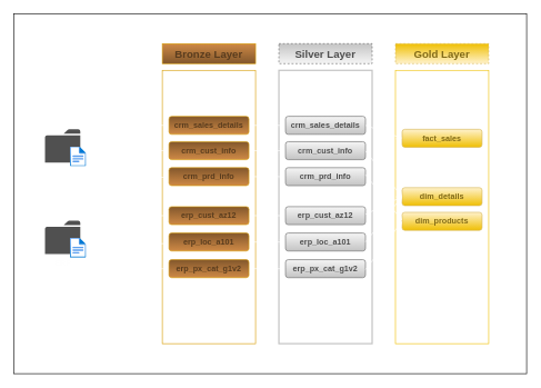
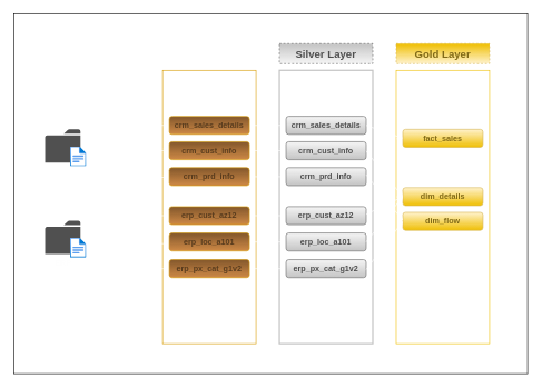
- <mxCell id="3" value="&lt;font&gt;&lt;b&gt;Bronze Layer&lt;/b&gt;&lt;/font&gt;" style="rounded=0;whiteSpace=wrap;html=1;fillColor=#82572C;strokeColor=#d79b00;gradientColor=#CE8946;gradientDirection=north;fontColor=#593C1E;fontSize=16;" parent="1" vertex="1"><mxGeometry x="243.09" y="65" width="140" height="30" as="geometry" /></mxCell>
- <mxCell id="39" value="&lt;font style=&quot;&quot;&gt;dim_products&lt;/font&gt;" style="rounded=1;whiteSpace=wrap;html=1;fillColor=#FFF2CC;gradientColor=#EFBF04;strokeColor=#D6B656;fontColor=#816A17;fontStyle=1" vertex="1" parent="1"><mxGeometry x="603.09" y="318" width="120" height="27" as="geometry" /></mxCell>
+ <mxCell id="39" value="&lt;font style=&quot;&quot;&gt;dim_flow&lt;/font&gt;" style="rounded=1;whiteSpace=wrap;html=1;fillColor=#FFF2CC;gradientColor=#EFBF04;strokeColor=#D6B656;fontColor=#816A17;fontStyle=1" vertex="1" parent="1"><mxGeometry x="603.09" y="318" width="120" height="27" as="geometry" /></mxCell>
